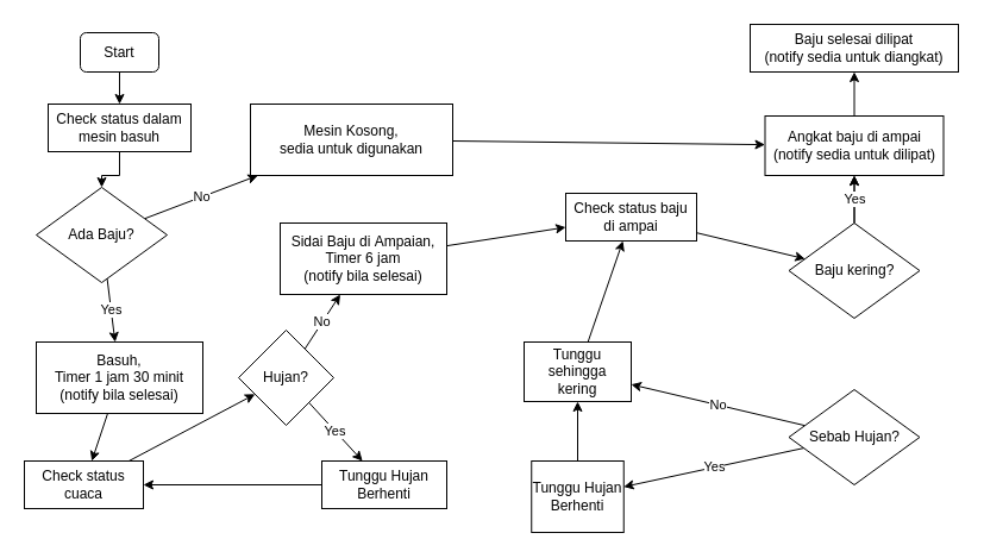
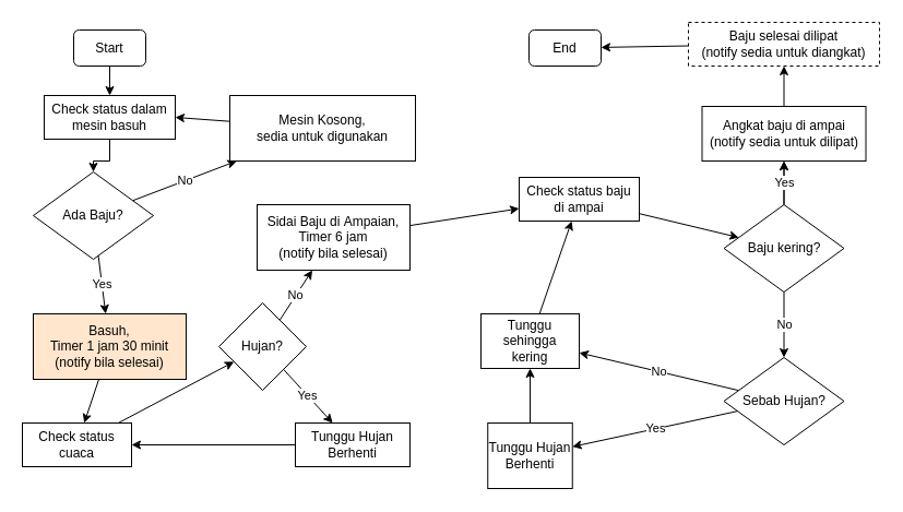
- <mxCell id="25" value="Baju selesai dilipat&lt;br&gt;(notify sedia untuk diangkat)" style="whiteSpace=wrap;html=1;rounded=0;strokeWidth=1;" vertex="1" parent="1"><mxGeometry x="630" y="20" width="175" height="40" as="geometry" /></mxCell>
+ <mxCell id="25" value="Baju selesai dilipat&lt;br&gt;(notify sedia untuk diangkat)" style="whiteSpace=wrap;html=1;rounded=0;strokeWidth=1;dashed=1;" vertex="1" parent="1"><mxGeometry x="630" y="20" width="175" height="40" as="geometry" /></mxCell>
+ <mxCell id="24" value="" style="edgeStyle=none;rounded=0;orthogonalLoop=1;jettySize=auto;html=1;" edge="1" parent="1" source="25" target="4"><mxGeometry relative="1" as="geometry" /></mxCell>
+ <mxCell id="4" value="End" style="rounded=1;whiteSpace=wrap;html=1;" parent="1" vertex="1"><mxGeometry x="484" y="27" width="66" height="33" as="geometry" /></mxCell>
- <mxCell id="14" value="" style="edgeStyle=none;rounded=0;orthogonalLoop=1;jettySize=auto;html=1;" edge="1" parent="1" source="15" target="21"><mxGeometry relative="1" as="geometry"><mxPoint x="265" y="87" as="targetPoint" /></mxGeometry></mxCell>
+ <mxCell id="14" value="" style="edgeStyle=none;rounded=0;orthogonalLoop=1;jettySize=auto;html=1;entryX=1;entryY=0.5;entryDx=0;entryDy=0;" edge="1" parent="1" source="15" target="6"><mxGeometry relative="1" as="geometry"><mxPoint x="265" y="87" as="targetPoint" /></mxGeometry></mxCell>
+ <mxCell id="26" value="No" style="edgeStyle=none;rounded=0;orthogonalLoop=1;jettySize=auto;html=1;" edge="1" parent="1" source="27" target="30"><mxGeometry relative="1" as="geometry" /></mxCell>
- <mxCell id="8" value="Basuh,&lt;br&gt;Timer 1 jam 30 minit&lt;br&gt;(notify bila selesai)" style="rounded=0;whiteSpace=wrap;html=1;strokeWidth=1;" vertex="1" parent="1"><mxGeometry x="30" y="287" width="140" height="60" as="geometry" /></mxCell>
+ <mxCell id="8" value="Basuh,&lt;br&gt;Timer 1 jam 30 minit&lt;br&gt;(notify bila selesai)" style="rounded=0;whiteSpace=wrap;html=1;strokeWidth=1;fillColor=#ffe6cc;" vertex="1" parent="1"><mxGeometry x="30" y="287" width="140" height="60" as="geometry" /></mxCell>
